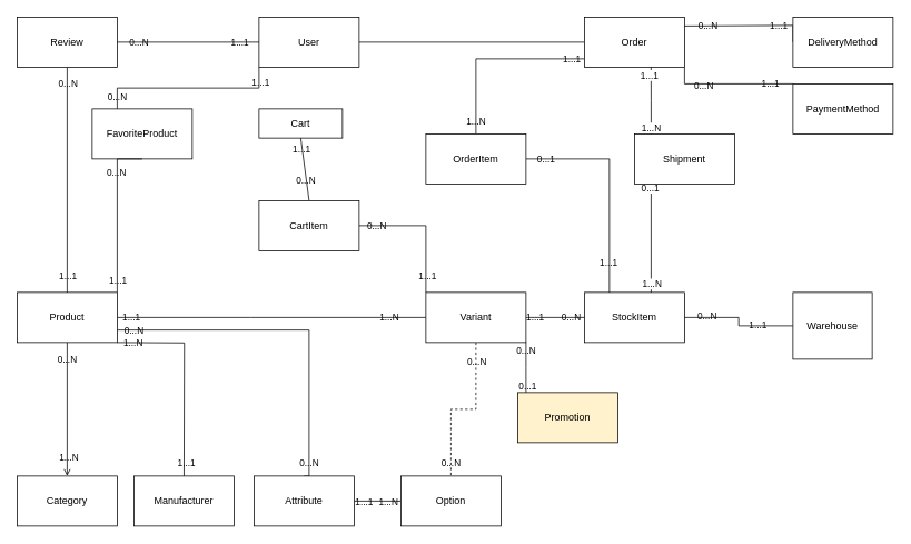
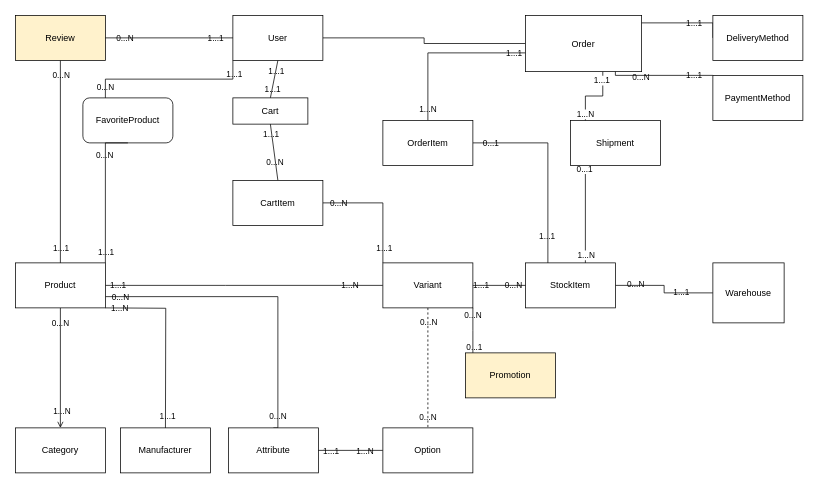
- <mxCell id="45" value="Review" style="rounded=0;whiteSpace=wrap;html=1;labelBackgroundColor=none;" parent="1" vertex="1"><mxGeometry x="20" y="20" width="120" height="60" as="geometry" /></mxCell>
+ <mxCell id="45" value="Review" style="rounded=0;whiteSpace=wrap;html=1;labelBackgroundColor=none;fillColor=#fff2cc;" parent="1" vertex="1"><mxGeometry x="20" y="20" width="120" height="60" as="geometry" /></mxCell>
- <mxCell id="17" value="Order" style="rounded=0;whiteSpace=wrap;html=1;labelBackgroundColor=none;" parent="1" vertex="1"><mxGeometry x="700" y="20" width="120" height="60" as="geometry" /></mxCell>
+ <mxCell id="17" value="Order" style="rounded=0;whiteSpace=wrap;html=1;labelBackgroundColor=none;" parent="1" vertex="1"><mxGeometry x="700" y="20" width="155" height="75" as="geometry" /></mxCell>
+ <mxCell id="2" style="rounded=0;orthogonalLoop=1;jettySize=auto;html=1;exitX=0.5;exitY=1;exitDx=0;exitDy=0;entryX=0.5;entryY=0;entryDx=0;entryDy=0;endArrow=none;endFill=0;labelBackgroundColor=none;fontColor=default;" parent="1" source="9" target="10" edge="1"><mxGeometry relative="1" as="geometry" /></mxCell>
+ <mxCell id="3" value="1...1" style="edgeLabel;html=1;align=center;verticalAlign=middle;resizable=0;points=[];labelBackgroundColor=none;" parent="2" vertex="1" connectable="0"><mxGeometry x="-0.467" relative="1" as="geometry"><mxPoint as="offset" /></mxGeometry></mxCell>
+ <mxCell id="4" value="1...1" style="edgeLabel;html=1;align=center;verticalAlign=middle;resizable=0;points=[];labelBackgroundColor=none;" parent="2" vertex="1" connectable="0"><mxGeometry x="0.493" relative="1" as="geometry"><mxPoint as="offset" /></mxGeometry></mxCell>
- <mxCell id="18" value="FavoriteProduct" style="rounded=0;whiteSpace=wrap;html=1;labelBackgroundColor=none;" parent="1" vertex="1"><mxGeometry x="110" y="130" width="120" height="60" as="geometry" /></mxCell>
+ <mxCell id="18" value="FavoriteProduct" style="whiteSpace=wrap;html=1;labelBackgroundColor=none;rounded=1;" parent="1" vertex="1"><mxGeometry x="110" y="130" width="120" height="60" as="geometry" /></mxCell>
- <mxCell id="81" value="Option" style="rounded=0;whiteSpace=wrap;html=1;labelBackgroundColor=none;" parent="1" vertex="1"><mxGeometry x="480" y="570" width="120" height="60" as="geometry" /></mxCell>
+ <mxCell id="81" value="Option" style="rounded=0;whiteSpace=wrap;html=1;labelBackgroundColor=none;" parent="1" vertex="1"><mxGeometry x="510" y="570" width="120" height="60" as="geometry" /></mxCell>
